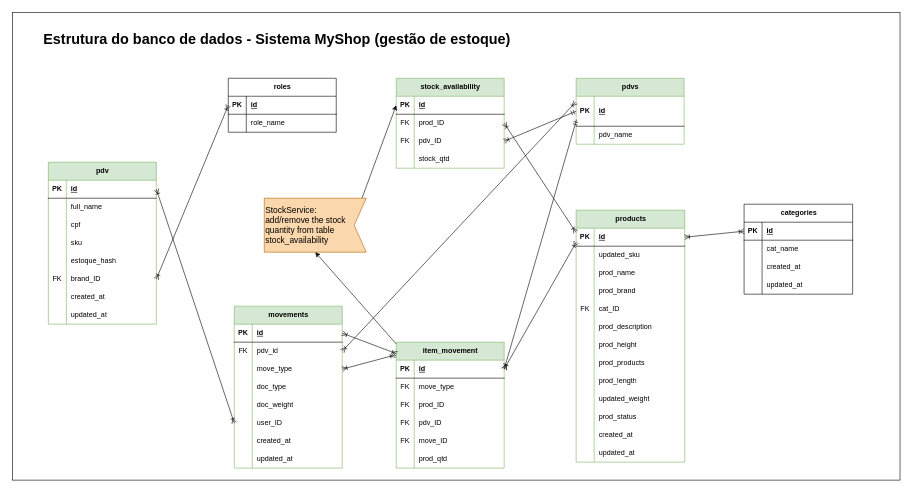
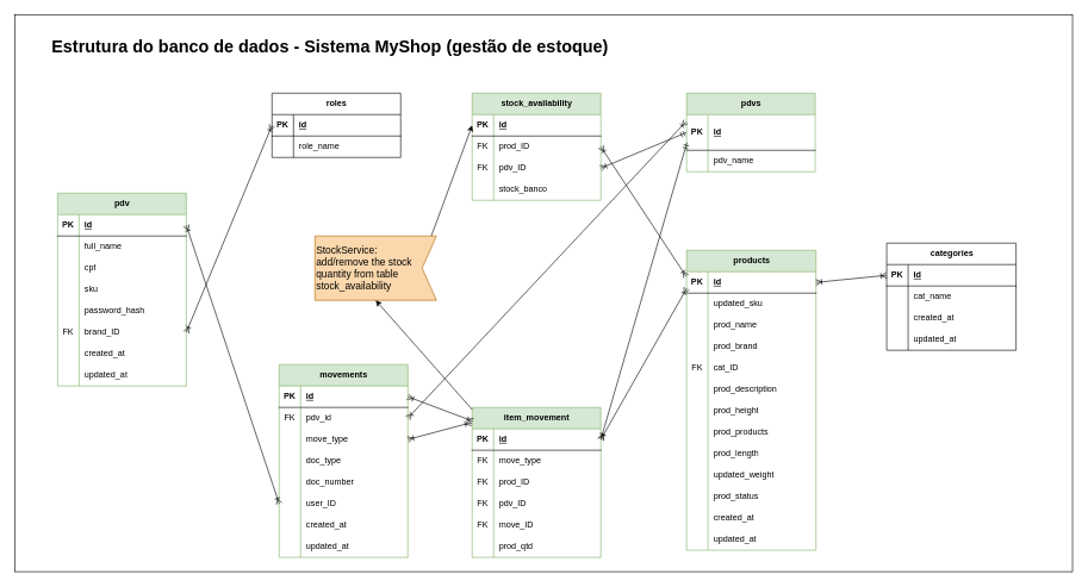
- <mxCell id="127" value="stock_qtd" style="shape=partialRectangle;connectable=0;fillColor=none;top=0;left=0;bottom=0;right=0;align=left;spacingLeft=6;overflow=hidden;whiteSpace=wrap;html=1;" parent="125" vertex="1"><mxGeometry x="30" width="150" height="30" as="geometry"><mxRectangle width="150" height="30" as="alternateBounds" /></mxGeometry></mxCell>
+ <mxCell id="127" value="stock_banco" style="shape=partialRectangle;connectable=0;fillColor=none;top=0;left=0;bottom=0;right=0;align=left;spacingLeft=6;overflow=hidden;whiteSpace=wrap;html=1;" parent="125" vertex="1"><mxGeometry x="30" width="150" height="30" as="geometry"><mxRectangle width="150" height="30" as="alternateBounds" /></mxGeometry></mxCell>
- <mxCell id="18" value="estoque_hash" style="shape=partialRectangle;connectable=0;fillColor=none;top=0;left=0;bottom=0;right=0;align=left;spacingLeft=6;overflow=hidden;whiteSpace=wrap;html=1;" parent="16" vertex="1"><mxGeometry x="30" width="150" height="30" as="geometry"><mxRectangle width="150" height="30" as="alternateBounds" /></mxGeometry></mxCell>
+ <mxCell id="18" value="password_hash" style="shape=partialRectangle;connectable=0;fillColor=none;top=0;left=0;bottom=0;right=0;align=left;spacingLeft=6;overflow=hidden;whiteSpace=wrap;html=1;" parent="16" vertex="1"><mxGeometry x="30" width="150" height="30" as="geometry"><mxRectangle width="150" height="30" as="alternateBounds" /></mxGeometry></mxCell>
- <mxCell id="105" value="doc_weight" style="shape=partialRectangle;connectable=0;fillColor=none;top=0;left=0;bottom=0;right=0;align=left;spacingLeft=6;overflow=hidden;whiteSpace=wrap;html=1;" parent="103" vertex="1"><mxGeometry x="30" width="150" height="30" as="geometry"><mxRectangle width="150" height="30" as="alternateBounds" /></mxGeometry></mxCell>
+ <mxCell id="105" value="doc_number" style="shape=partialRectangle;connectable=0;fillColor=none;top=0;left=0;bottom=0;right=0;align=left;spacingLeft=6;overflow=hidden;whiteSpace=wrap;html=1;" parent="103" vertex="1"><mxGeometry x="30" width="150" height="30" as="geometry"><mxRectangle width="150" height="30" as="alternateBounds" /></mxGeometry></mxCell>
